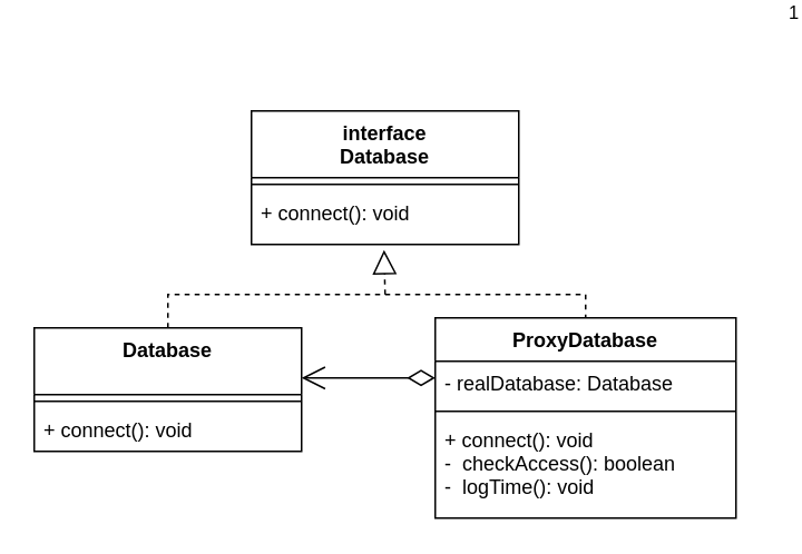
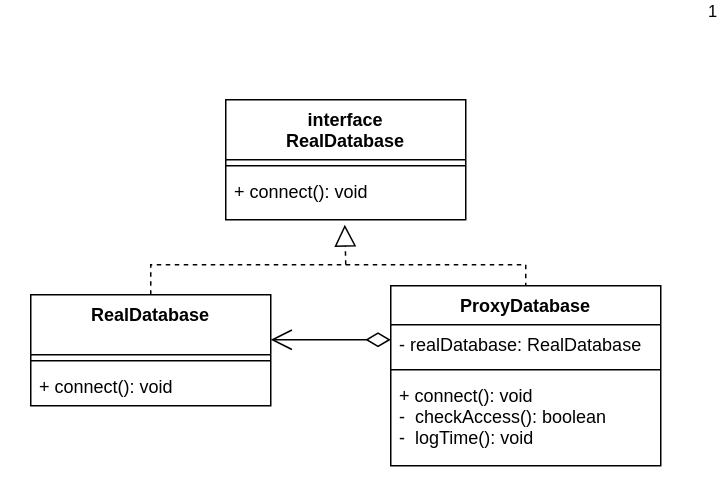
- <mxCell id="2" value="interface&#10;Database" style="swimlane;fontStyle=1;align=center;verticalAlign=top;childLayout=stackLayout;horizontal=1;startSize=40;horizontalStack=0;resizeParent=1;resizeParentMax=0;resizeLast=0;collapsible=1;marginBottom=0;" vertex="1" parent="1"><mxGeometry x="150" y="20" width="160" height="80" as="geometry" /></mxCell>
+ <mxCell id="2" value="interface&#10;RealDatabase" style="swimlane;fontStyle=1;align=center;verticalAlign=top;childLayout=stackLayout;horizontal=1;startSize=40;horizontalStack=0;resizeParent=1;resizeParentMax=0;resizeLast=0;collapsible=1;marginBottom=0;" vertex="1" parent="1"><mxGeometry x="150" y="20" width="160" height="80" as="geometry" /></mxCell>
- <mxCell id="5" value="Database" style="swimlane;fontStyle=1;align=center;verticalAlign=top;childLayout=stackLayout;horizontal=1;startSize=40;horizontalStack=0;resizeParent=1;resizeParentMax=0;resizeLast=0;collapsible=1;marginBottom=0;" vertex="1" parent="1"><mxGeometry x="20" y="150" width="160" height="74" as="geometry" /></mxCell>
+ <mxCell id="5" value="RealDatabase" style="swimlane;fontStyle=1;align=center;verticalAlign=top;childLayout=stackLayout;horizontal=1;startSize=40;horizontalStack=0;resizeParent=1;resizeParentMax=0;resizeLast=0;collapsible=1;marginBottom=0;" vertex="1" parent="1"><mxGeometry x="20" y="150" width="160" height="74" as="geometry" /></mxCell>
- <mxCell id="9" value="- realDatabase: Database" style="text;strokeColor=none;fillColor=none;align=left;verticalAlign=top;spacingLeft=4;spacingRight=4;overflow=hidden;rotatable=0;points=[[0,0.5],[1,0.5]];portConstraint=eastwest;" vertex="1" parent="8"><mxGeometry y="26" width="180" height="26" as="geometry" /></mxCell>
+ <mxCell id="9" value="- realDatabase: RealDatabase" style="text;strokeColor=none;fillColor=none;align=left;verticalAlign=top;spacingLeft=4;spacingRight=4;overflow=hidden;rotatable=0;points=[[0,0.5],[1,0.5]];portConstraint=eastwest;" vertex="1" parent="8"><mxGeometry y="26" width="180" height="26" as="geometry" /></mxCell>
